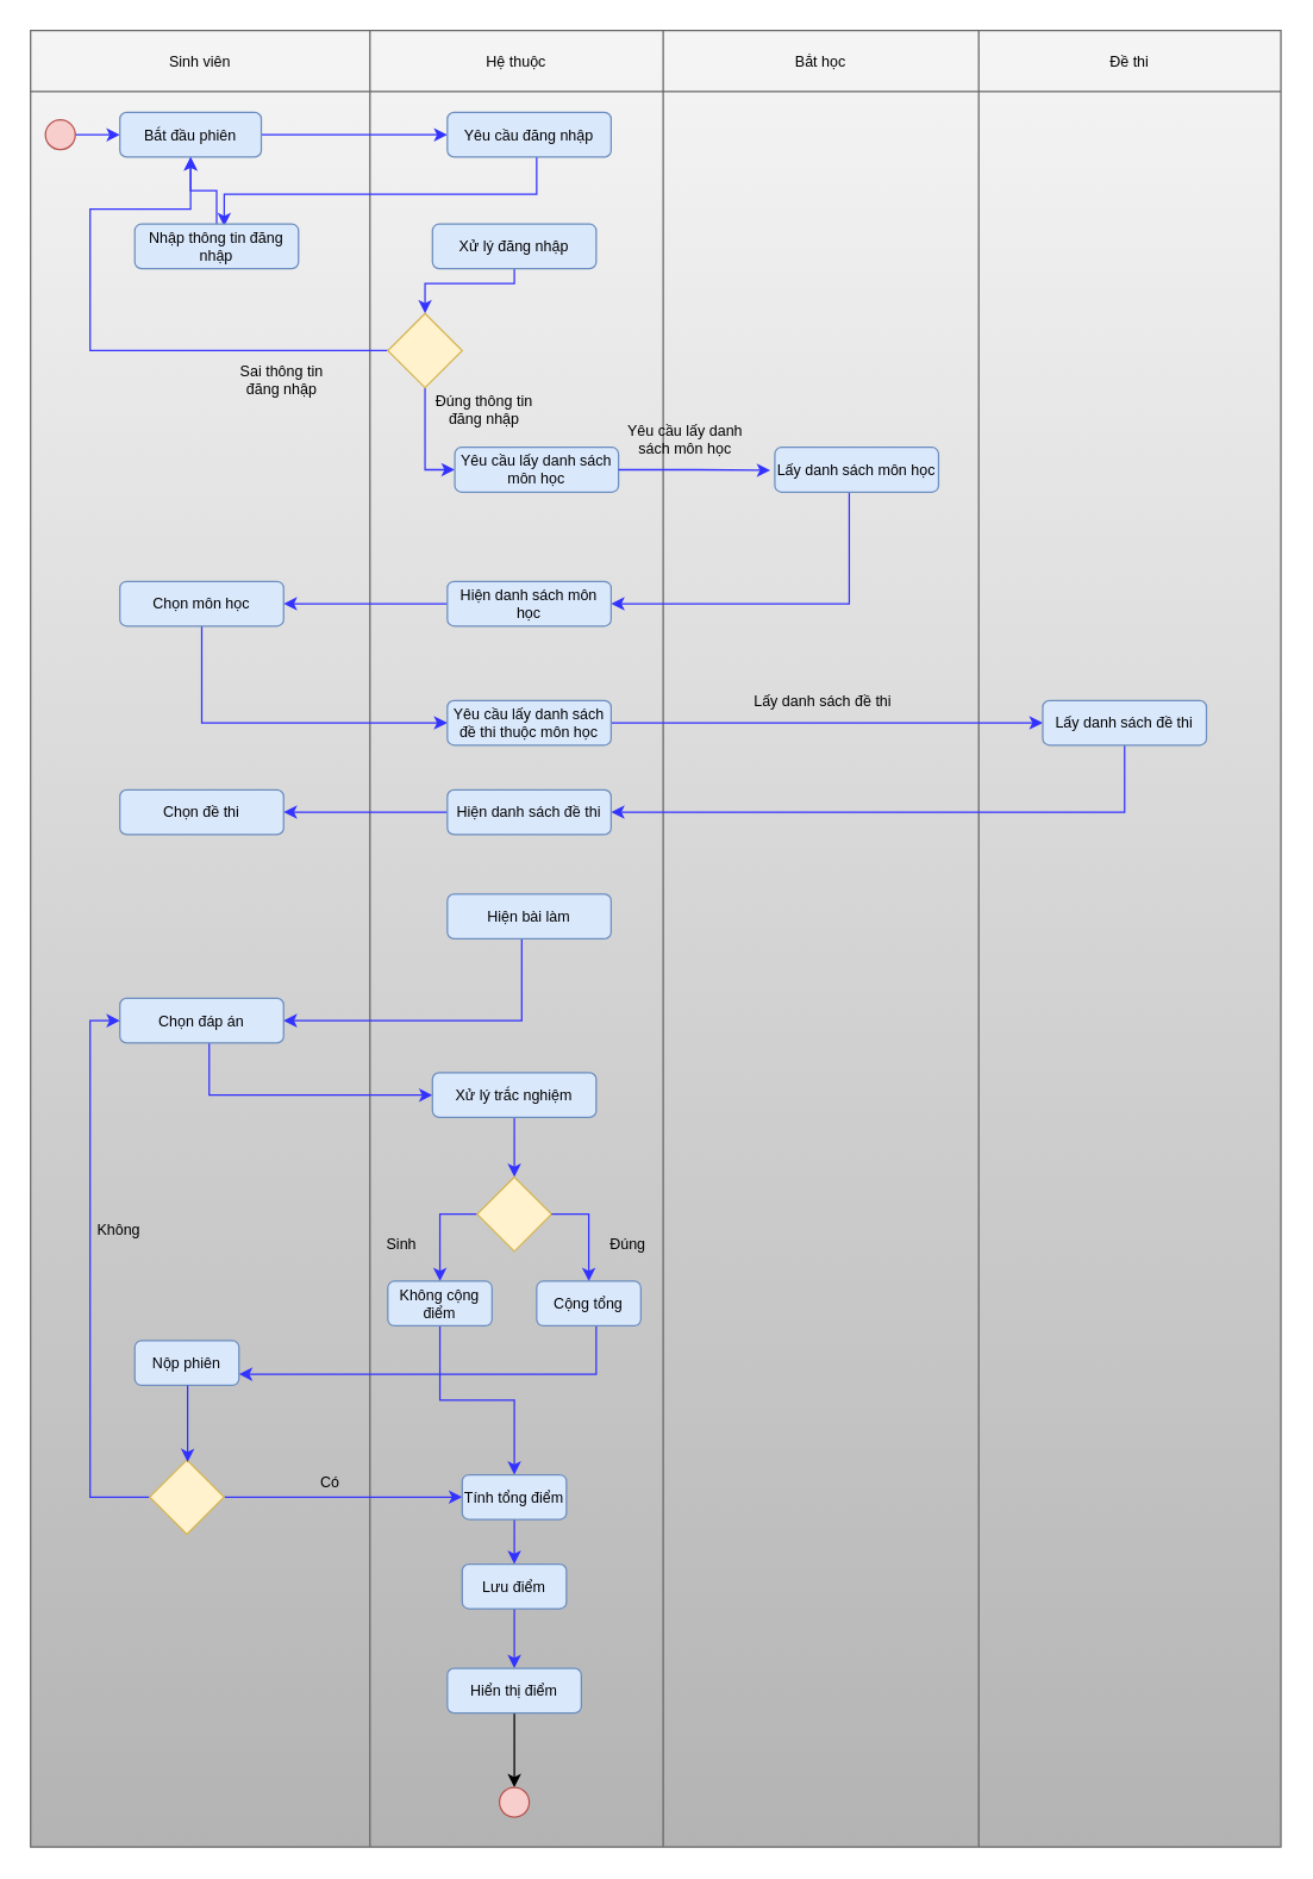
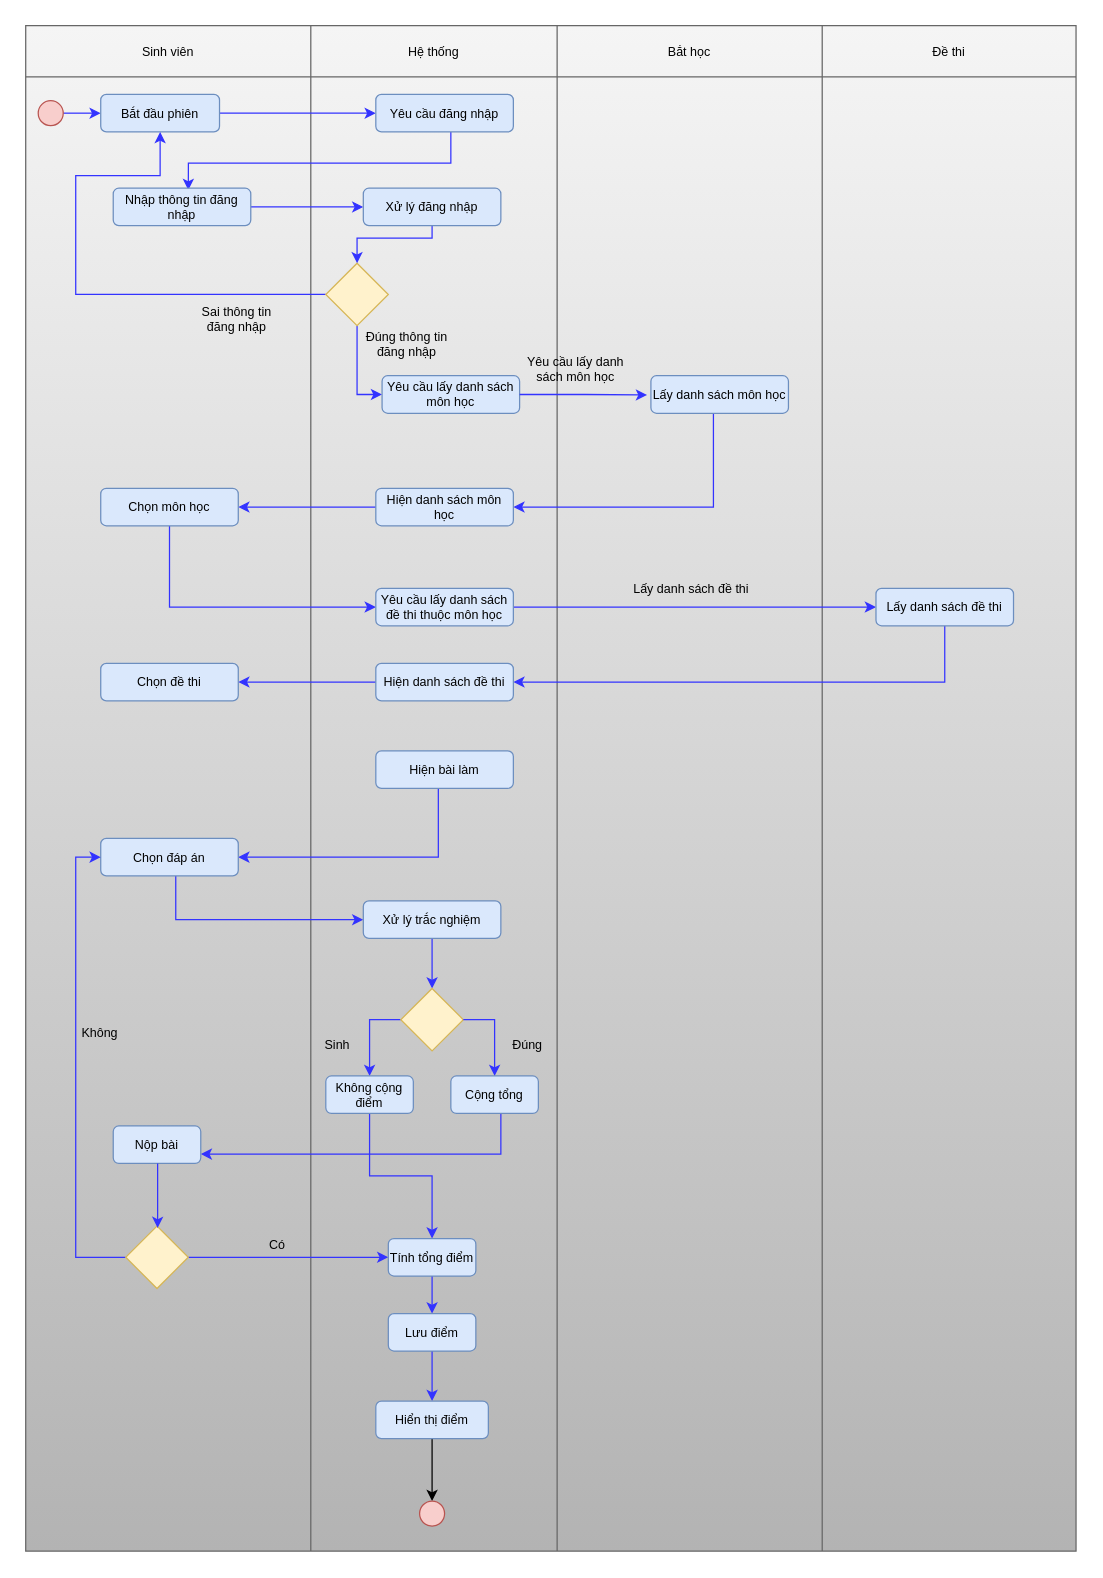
- <mxCell id="5" value="Hệ thuộc" style="shape=partialRectangle;html=1;whiteSpace=wrap;connectable=1;overflow=hidden;top=0;left=0;bottom=0;right=0;pointerEvents=1;fontSize=10;movable=1;resizable=1;rotatable=1;deletable=1;editable=1;locked=0;fillColor=none;strokeColor=#9673a6;shadow=0;sketch=1;curveFitting=1;jiggle=2;" parent="3" vertex="1"><mxGeometry x="228" width="197" height="41" as="geometry"><mxRectangle width="197" height="41" as="alternateBounds" /></mxGeometry></mxCell>
+ <mxCell id="5" value="Hệ thống" style="shape=partialRectangle;html=1;whiteSpace=wrap;connectable=1;overflow=hidden;top=0;left=0;bottom=0;right=0;pointerEvents=1;fontSize=10;movable=1;resizable=1;rotatable=1;deletable=1;editable=1;locked=0;fillColor=none;strokeColor=#9673a6;shadow=0;sketch=1;curveFitting=1;jiggle=2;" parent="3" vertex="1"><mxGeometry x="228" width="197" height="41" as="geometry"><mxRectangle width="197" height="41" as="alternateBounds" /></mxGeometry></mxCell>
- <mxCell id="41" style="edgeStyle=orthogonalEdgeStyle;rounded=0;orthogonalLoop=1;jettySize=auto;html=1;strokeColor=#3333FF;" parent="1" source="42" target="16" edge="1"><mxGeometry relative="1" as="geometry" /></mxCell>
+ <mxCell id="41" style="edgeStyle=orthogonalEdgeStyle;rounded=0;orthogonalLoop=1;jettySize=auto;html=1;entryX=0;entryY=0.5;entryDx=0;entryDy=0;strokeColor=#3333FF;" parent="1" source="42" target="48" edge="1"><mxGeometry relative="1" as="geometry" /></mxCell>
- <mxCell id="60" value="Nộp phiên" style="rounded=1;whiteSpace=wrap;html=1;fontSize=10;movable=1;resizable=1;rotatable=1;deletable=1;editable=1;locked=0;connectable=1;fillColor=#dae8fc;strokeColor=#6c8ebf;" parent="1" vertex="1"><mxGeometry x="90" y="900" width="70" height="30" as="geometry" /></mxCell>
+ <mxCell id="60" value="Nộp bài" style="rounded=1;whiteSpace=wrap;html=1;fontSize=10;movable=1;resizable=1;rotatable=1;deletable=1;editable=1;locked=0;connectable=1;fillColor=#dae8fc;strokeColor=#6c8ebf;" parent="1" vertex="1"><mxGeometry x="90" y="900" width="70" height="30" as="geometry" /></mxCell>
